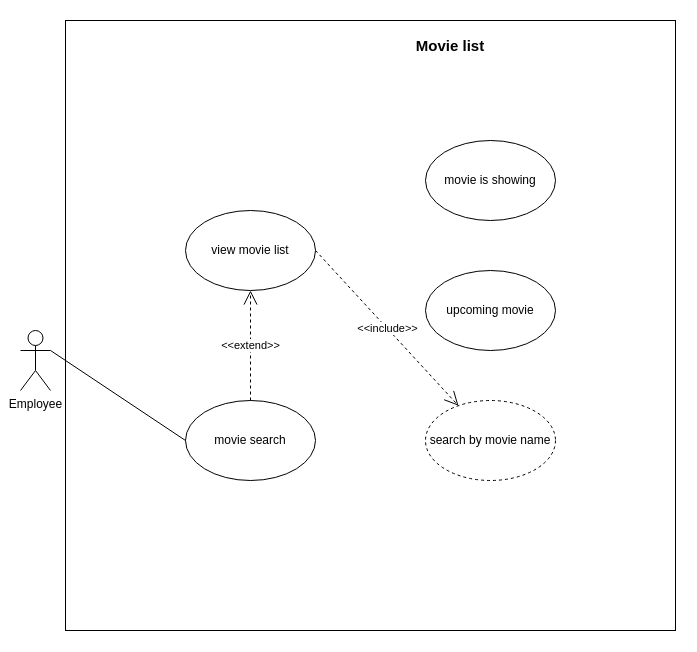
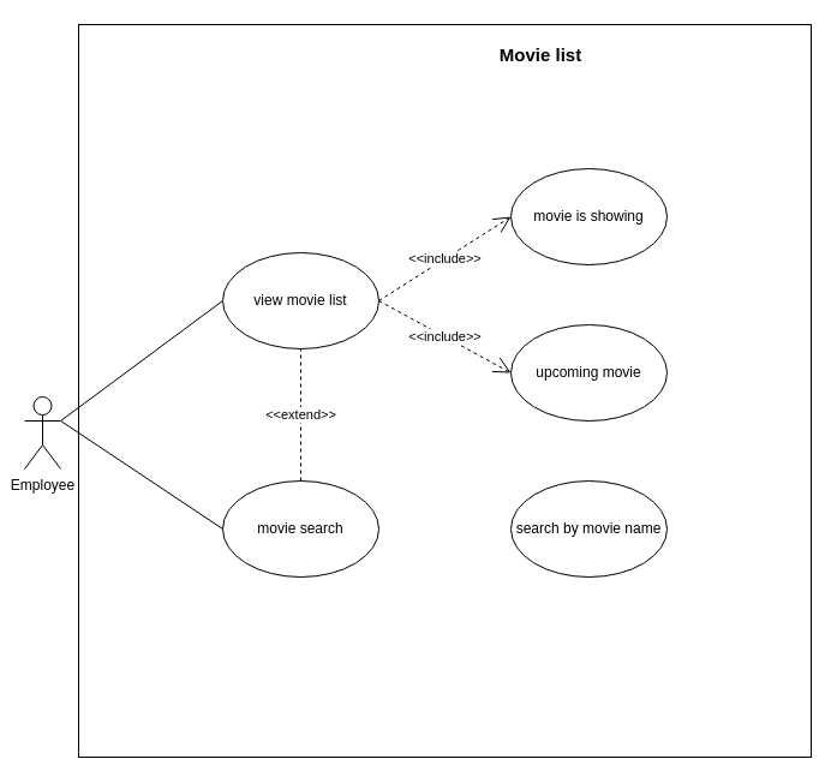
+ <mxCell id="8" value="&amp;lt;&amp;lt;include&amp;gt;&amp;gt;" style="endArrow=open;endSize=12;dashed=1;html=1;rounded=0;entryX=0;entryY=0.5;entryDx=0;entryDy=0;exitX=1;exitY=0.5;exitDx=0;exitDy=0;" parent="1" source="5" target="9" edge="1"><mxGeometry width="160" relative="1" as="geometry"><mxPoint x="265" y="359.5" as="sourcePoint" /><mxPoint x="425" y="359.5" as="targetPoint" /></mxGeometry></mxCell>
- <mxCell id="14" value="&amp;lt;&amp;lt;extend&amp;gt;&amp;gt;" style="endArrow=open;endSize=12;dashed=1;html=1;rounded=0;entryX=0.5;entryY=1;entryDx=0;entryDy=0;exitX=0.5;exitY=0;exitDx=0;exitDy=0;" parent="1" source="6" target="5" edge="1"><mxGeometry width="160" relative="1" as="geometry"><mxPoint x="305" y="295" as="sourcePoint" /><mxPoint x="415" y="355" as="targetPoint" /></mxGeometry></mxCell>
+ <mxCell id="14" value="&amp;lt;&amp;lt;extend&amp;gt;&amp;gt;" style="endArrow=none;endSize=12;dashed=1;html=1;rounded=0;entryX=0.5;entryY=1;entryDx=0;entryDy=0;exitX=0.5;exitY=0;exitDx=0;exitDy=0;" parent="1" source="6" target="5" edge="1"><mxGeometry width="160" relative="1" as="geometry"><mxPoint x="305" y="295" as="sourcePoint" /><mxPoint x="415" y="355" as="targetPoint" /></mxGeometry></mxCell>
+ <mxCell id="4" value="" style="endArrow=none;html=1;rounded=0;exitX=1;exitY=0.333;exitDx=0;exitDy=0;exitPerimeter=0;entryX=0;entryY=0.5;entryDx=0;entryDy=0;" parent="1" source="2" target="5" edge="1"><mxGeometry width="50" height="50" relative="1" as="geometry"><mxPoint x="95" y="330" as="sourcePoint" /><mxPoint x="135" y="310" as="targetPoint" /></mxGeometry></mxCell>
- <mxCell id="11" value="&amp;lt;&amp;lt;include&amp;gt;&amp;gt;" style="endArrow=open;endSize=12;dashed=1;html=1;rounded=0;exitX=1;exitY=0.5;exitDx=0;exitDy=0;" parent="1" source="5" target="13" edge="1"><mxGeometry width="160" relative="1" as="geometry"><mxPoint x="305" y="409.5" as="sourcePoint" /><mxPoint x="422" y="240" as="targetPoint" /></mxGeometry></mxCell>
+ <mxCell id="11" value="&amp;lt;&amp;lt;include&amp;gt;&amp;gt;" style="endArrow=open;endSize=12;dashed=1;html=1;rounded=0;entryX=0;entryY=0.5;entryDx=0;entryDy=0;exitX=1;exitY=0.5;exitDx=0;exitDy=0;" parent="1" source="5" target="10" edge="1"><mxGeometry width="160" relative="1" as="geometry"><mxPoint x="305" y="409.5" as="sourcePoint" /><mxPoint x="422" y="240" as="targetPoint" /></mxGeometry></mxCell>
- <mxCell id="13" value="search by movie name" style="ellipse;whiteSpace=wrap;html=1;dashed=1;" parent="1" vertex="1"><mxGeometry x="425" y="400" width="130" height="80" as="geometry" /></mxCell>
+ <mxCell id="13" value="search by movie name" style="ellipse;whiteSpace=wrap;html=1;" parent="1" vertex="1"><mxGeometry x="425" y="400" width="130" height="80" as="geometry" /></mxCell>
